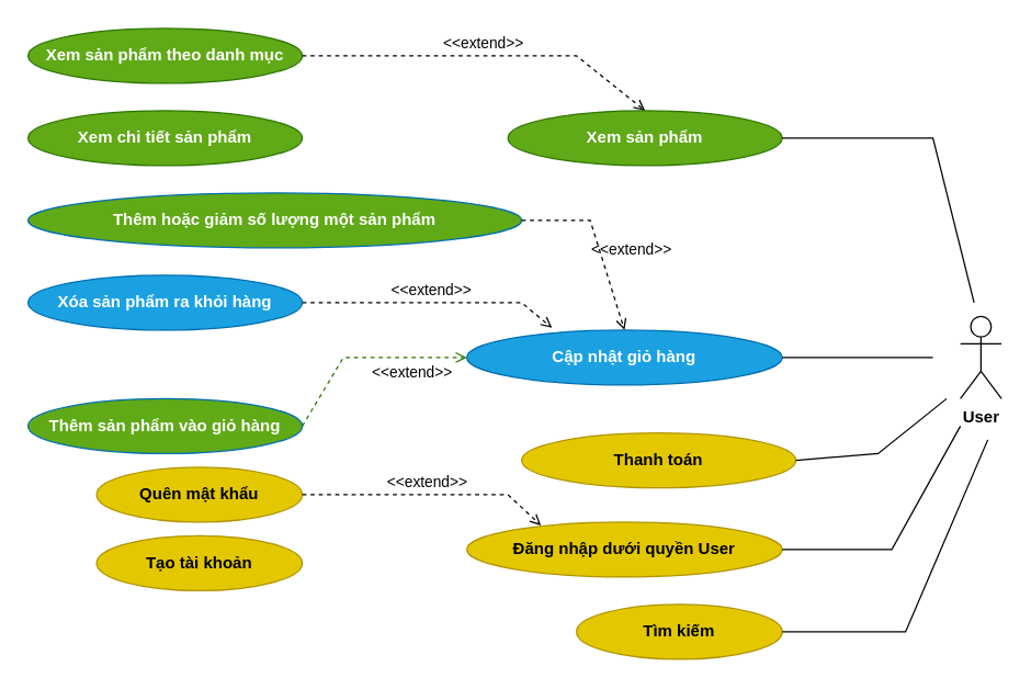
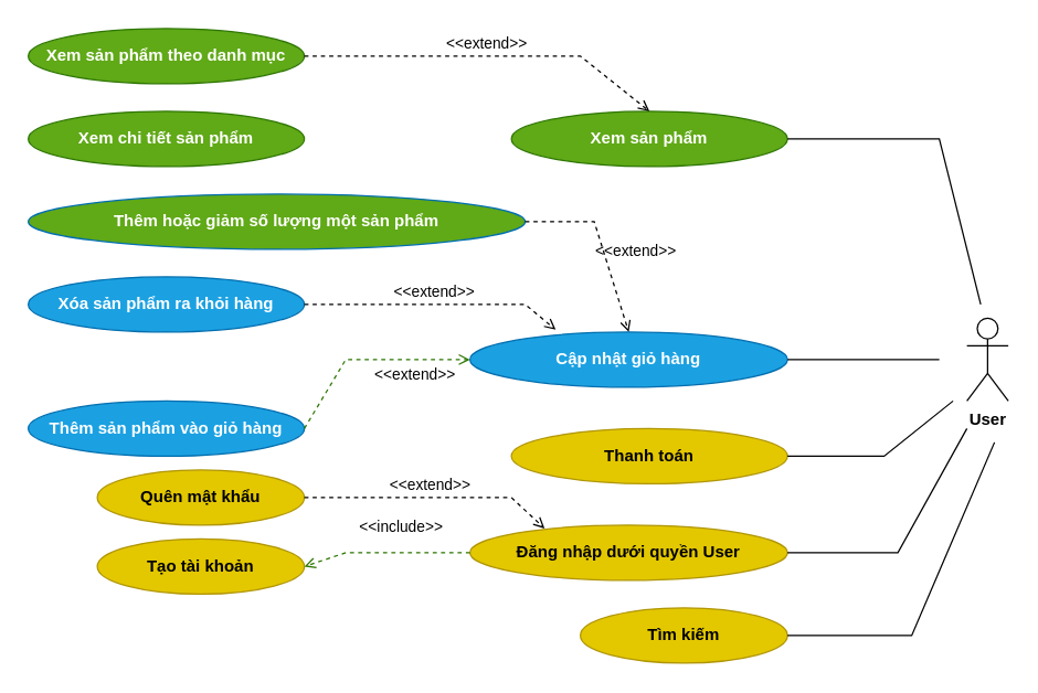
- <mxCell id="6" value="Thêm sản phẩm vào giỏ hàng" style="ellipse;whiteSpace=wrap;html=1;fontStyle=1;fillColor=#60a917;strokeColor=#006EAF;fontColor=#ffffff;" parent="1" vertex="1"><mxGeometry x="20" y="290" width="200" height="40" as="geometry" /></mxCell>
+ <mxCell id="6" value="Thêm sản phẩm vào giỏ hàng" style="ellipse;whiteSpace=wrap;html=1;fontStyle=1;fillColor=#1ba1e2;strokeColor=#006EAF;fontColor=#ffffff;" parent="1" vertex="1"><mxGeometry x="20" y="290" width="200" height="40" as="geometry" /></mxCell>
- <mxCell id="11" value="Thanh toán" style="ellipse;whiteSpace=wrap;html=1;fontStyle=1;fillColor=#e3c800;fontColor=#000000;strokeColor=#B09500;" parent="1" vertex="1"><mxGeometry x="380" y="315" width="200" height="40" as="geometry" /></mxCell>
+ <mxCell id="11" value="Thanh toán" style="ellipse;whiteSpace=wrap;html=1;fontStyle=1;fillColor=#e3c800;fontColor=#000000;strokeColor=#B09500;" parent="1" vertex="1"><mxGeometry x="370" y="310" width="200" height="40" as="geometry" /></mxCell>
+ <mxCell id="25" value="&amp;lt;&amp;lt;include&amp;gt;&amp;gt;" style="html=1;verticalAlign=bottom;labelBackgroundColor=none;endArrow=open;endFill=0;dashed=1;rounded=0;entryX=1;entryY=0.5;entryDx=0;entryDy=0;exitX=0;exitY=0.5;exitDx=0;exitDy=0;fillColor=#60a917;strokeColor=#2D7600;" parent="1" source="12" target="8" edge="1"><mxGeometry x="-0.178" y="-10" width="160" relative="1" as="geometry"><mxPoint x="250" y="440" as="sourcePoint" /><mxPoint x="410" y="440" as="targetPoint" /><Array as="points"><mxPoint x="250" y="400" /></Array><mxPoint as="offset" /></mxGeometry></mxCell>
